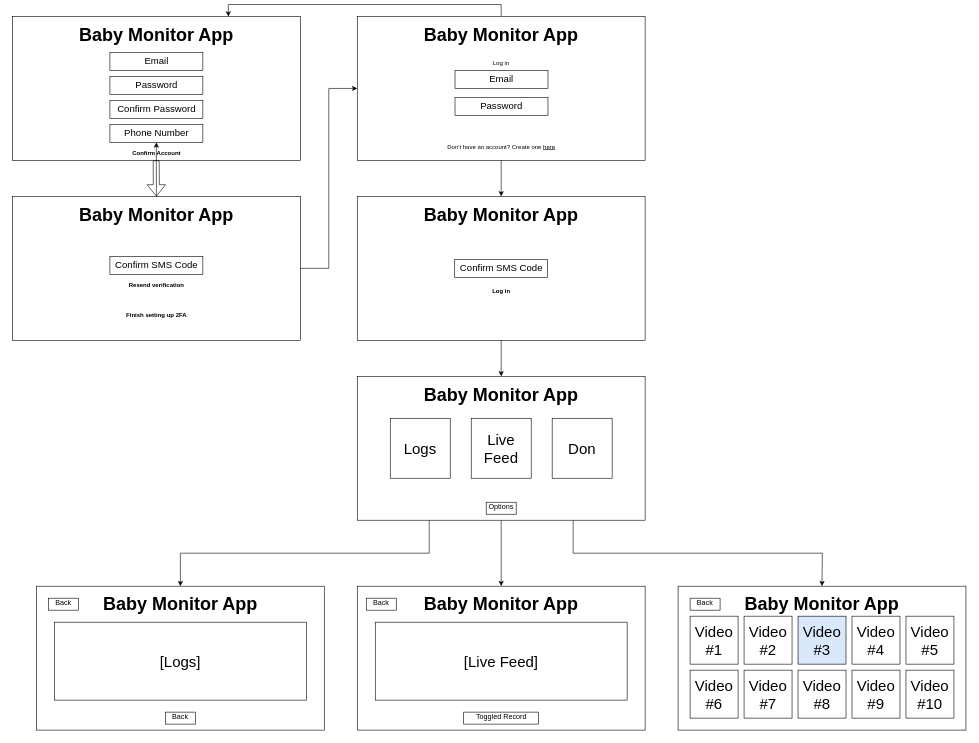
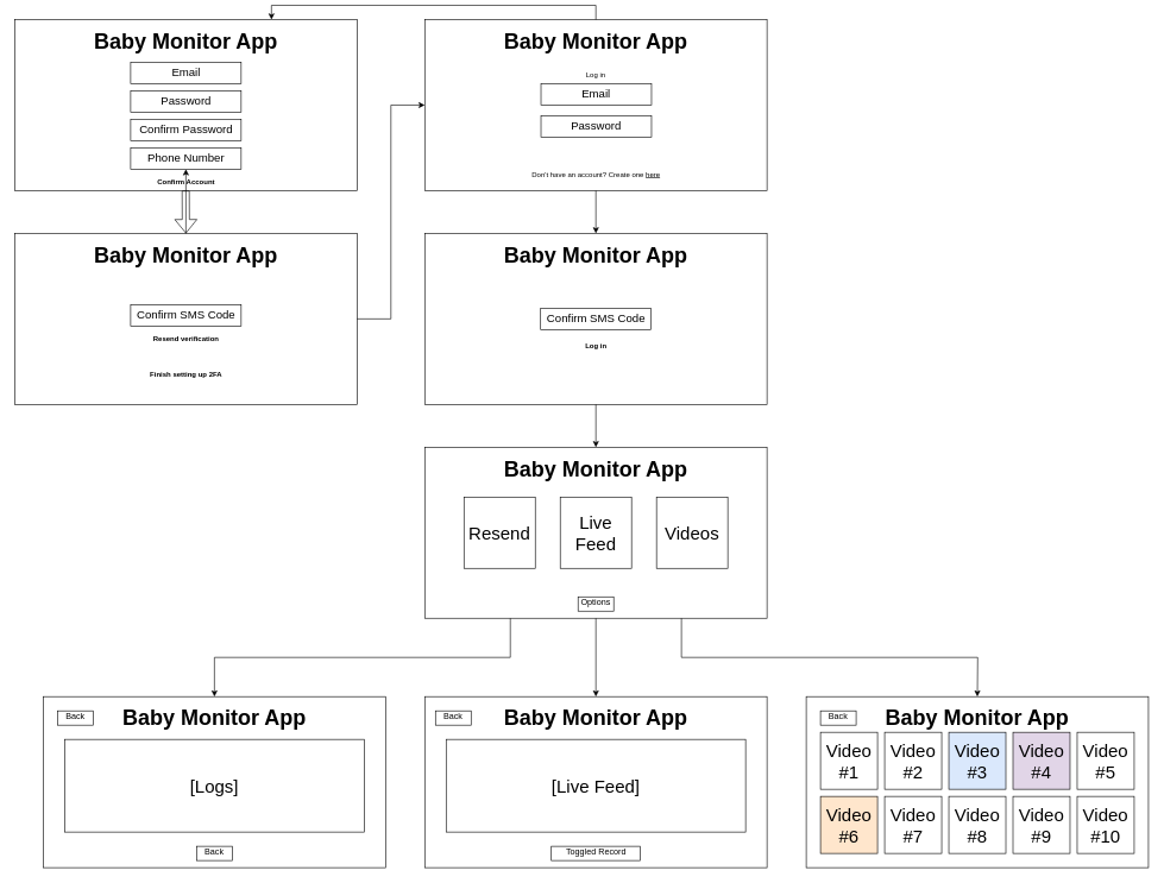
- <mxCell id="34" value="&lt;span style=&quot;font-size: 25px;&quot;&gt;Logs&lt;/span&gt;" style="rounded=0;whiteSpace=wrap;html=1;fontSize=10;" vertex="1" parent="32"><mxGeometry x="55" y="70" width="100" height="100" as="geometry" /></mxCell>
+ <mxCell id="34" value="&lt;span style=&quot;font-size: 25px;&quot;&gt;Resend&lt;/span&gt;" style="rounded=0;whiteSpace=wrap;html=1;fontSize=10;" vertex="1" parent="32"><mxGeometry x="55" y="70" width="100" height="100" as="geometry" /></mxCell>
- <mxCell id="36" value="&lt;span style=&quot;font-size: 25px;&quot;&gt;Don&lt;/span&gt;" style="rounded=0;whiteSpace=wrap;html=1;fontSize=10;" vertex="1" parent="32"><mxGeometry x="325" y="70" width="100" height="100" as="geometry" /></mxCell>
+ <mxCell id="36" value="&lt;span style=&quot;font-size: 25px;&quot;&gt;Videos&lt;/span&gt;" style="rounded=0;whiteSpace=wrap;html=1;fontSize=10;" vertex="1" parent="32"><mxGeometry x="325" y="70" width="100" height="100" as="geometry" /></mxCell>
- <mxCell id="55" value="&lt;span style=&quot;font-size: 25px;&quot;&gt;Video #4&lt;/span&gt;" style="rounded=0;whiteSpace=wrap;html=1;fontSize=10;" vertex="1" parent="50"><mxGeometry x="290" y="50" width="80" height="80" as="geometry" /></mxCell>
+ <mxCell id="55" value="&lt;span style=&quot;font-size: 25px;&quot;&gt;Video #4&lt;/span&gt;" style="rounded=0;whiteSpace=wrap;html=1;fontSize=10;fillColor=#e1d5e7;" vertex="1" parent="50"><mxGeometry x="290" y="50" width="80" height="80" as="geometry" /></mxCell>
- <mxCell id="62" value="&lt;span style=&quot;font-size: 25px;&quot;&gt;Video #6&lt;/span&gt;" style="rounded=0;whiteSpace=wrap;html=1;fontSize=10;" vertex="1" parent="50"><mxGeometry x="20" y="140" width="80" height="80" as="geometry" /></mxCell>
+ <mxCell id="62" value="&lt;span style=&quot;font-size: 25px;&quot;&gt;Video #6&lt;/span&gt;" style="rounded=0;whiteSpace=wrap;html=1;fontSize=10;fillColor=#ffe6cc;" vertex="1" parent="50"><mxGeometry x="20" y="140" width="80" height="80" as="geometry" /></mxCell>
